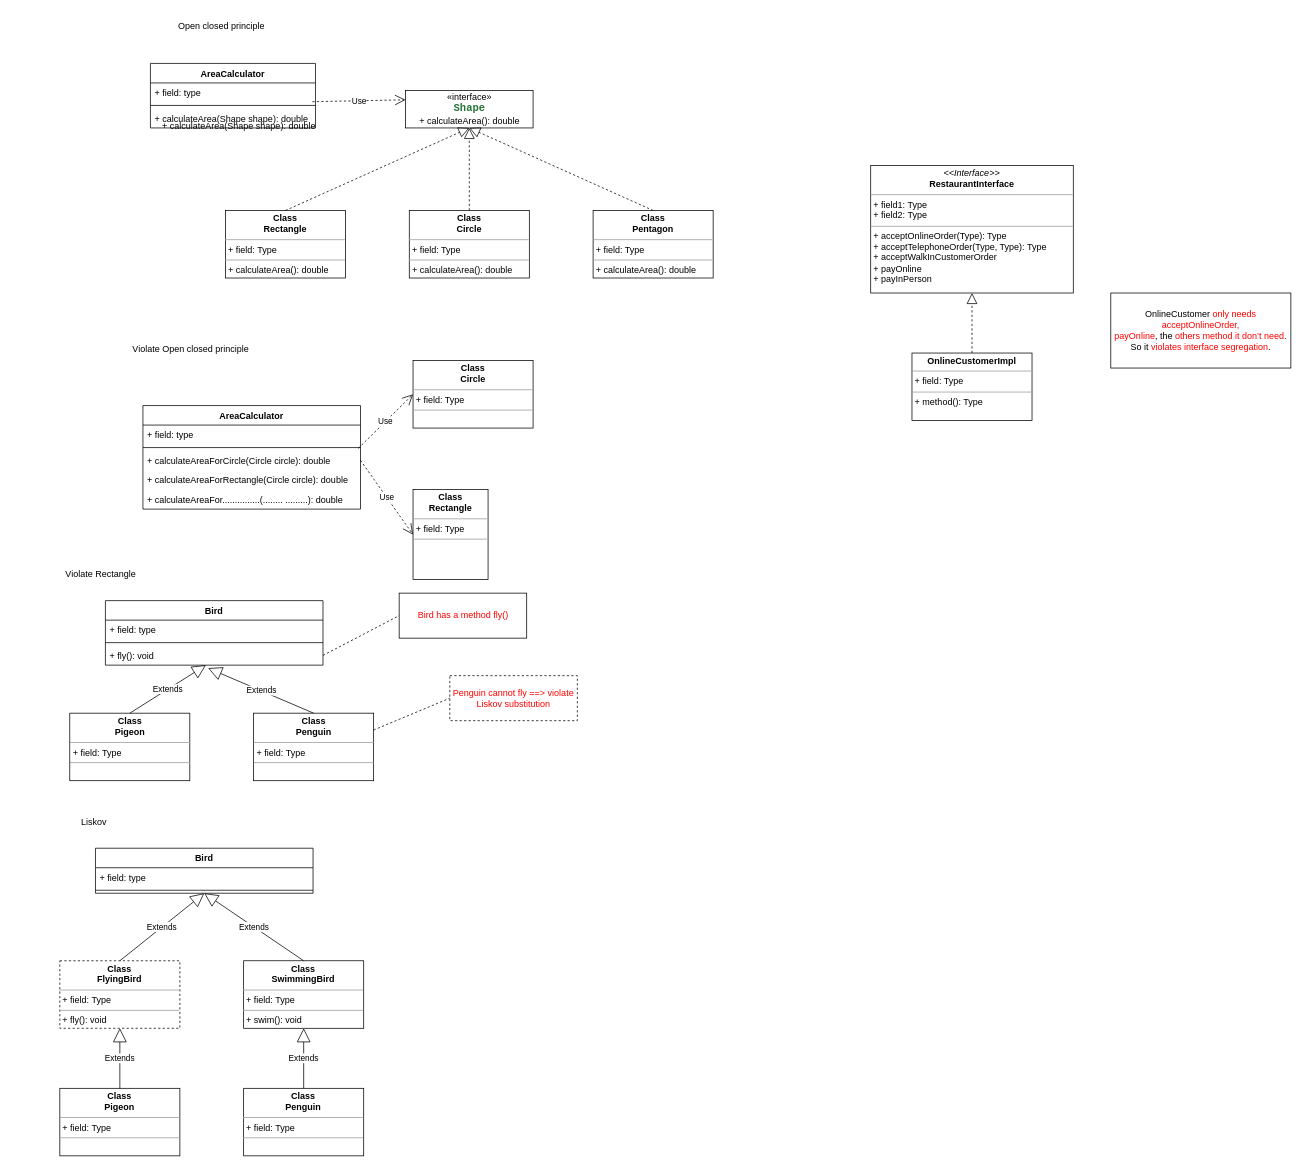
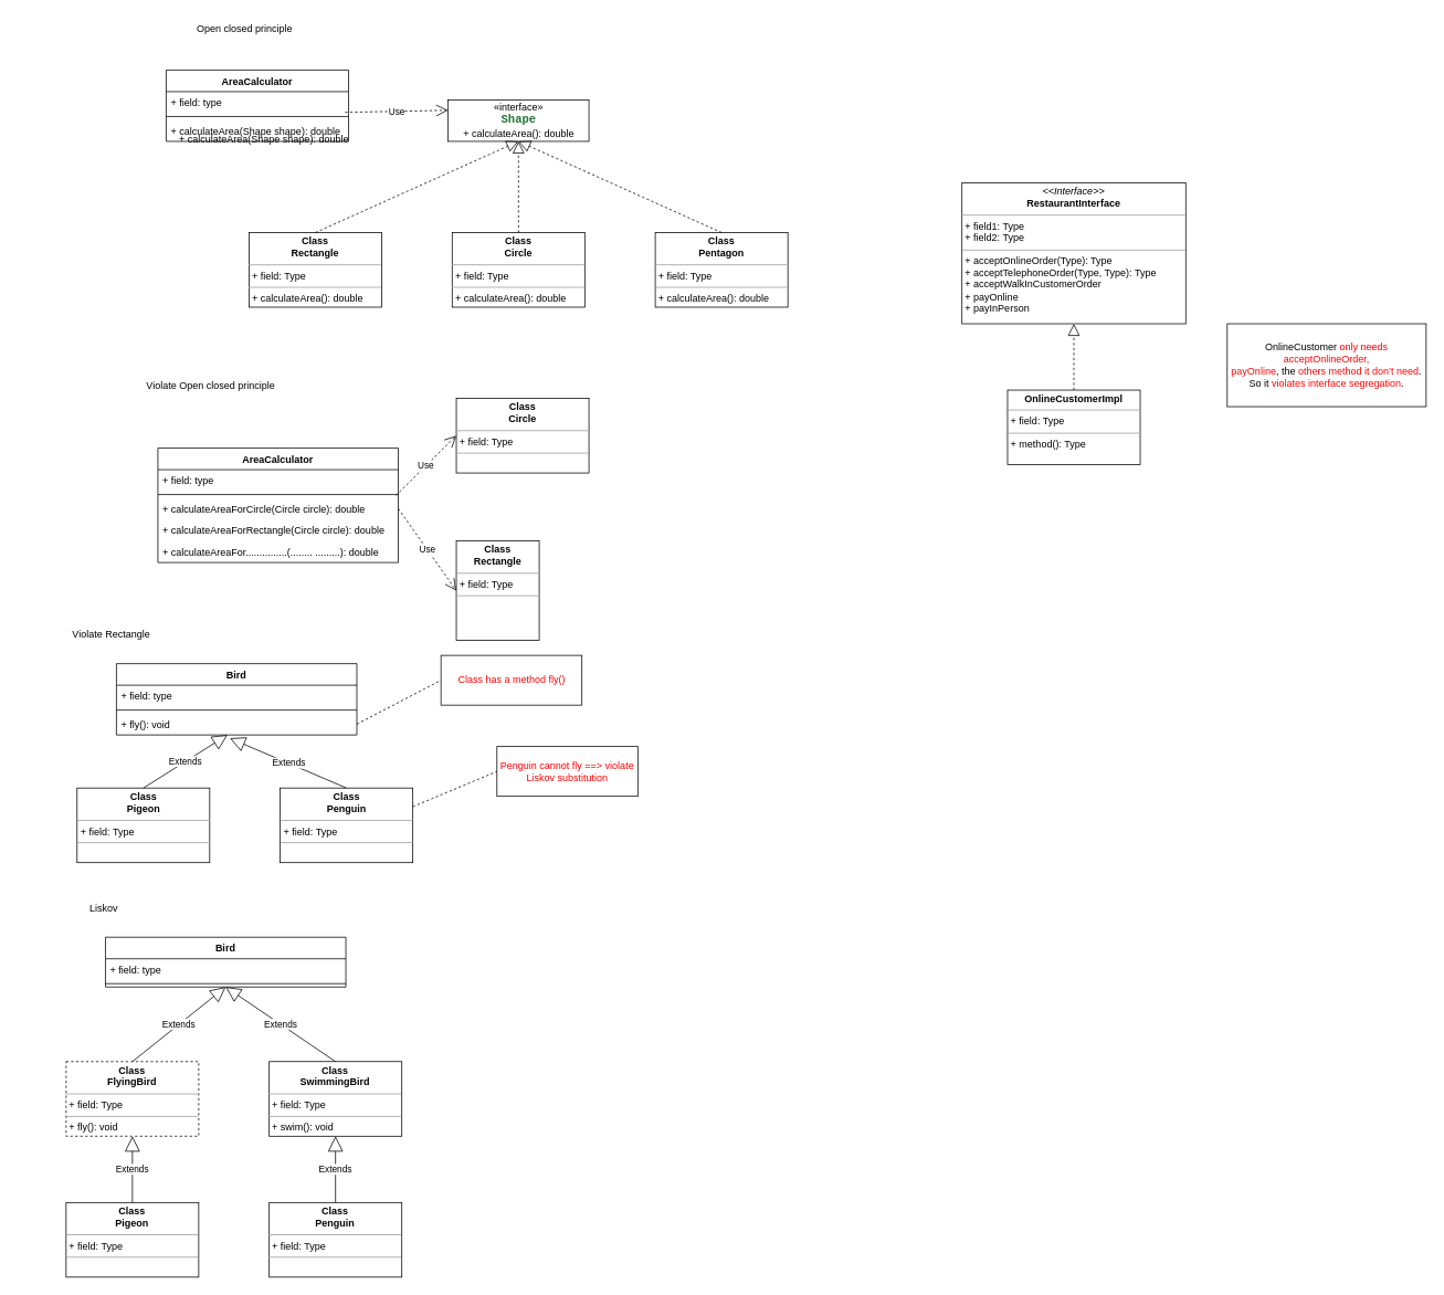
- <mxCell id="36" value="&lt;font color=&quot;#ff0000&quot;&gt;Bird has a method fly()&lt;/font&gt;" style="rounded=0;whiteSpace=wrap;html=1;" vertex="1" parent="1"><mxGeometry x="531.5" y="790" width="170" height="60" as="geometry" /></mxCell>
+ <mxCell id="36" value="&lt;font color=&quot;#ff0000&quot;&gt;Class has a method fly()&lt;/font&gt;" style="rounded=0;whiteSpace=wrap;html=1;" vertex="1" parent="1"><mxGeometry x="531.5" y="790" width="170" height="60" as="geometry" /></mxCell>
- <mxCell id="34" value="&lt;font color=&quot;#ff0000&quot;&gt;Penguin cannot fly ==&amp;gt; violate Liskov substitution&lt;/font&gt;" style="rounded=0;whiteSpace=wrap;html=1;dashed=1;" vertex="1" parent="1"><mxGeometry x="599" y="900" width="170" height="60" as="geometry" /></mxCell>
+ <mxCell id="34" value="&lt;font color=&quot;#ff0000&quot;&gt;Penguin cannot fly ==&amp;gt; violate Liskov substitution&lt;/font&gt;" style="rounded=0;whiteSpace=wrap;html=1;" vertex="1" parent="1"><mxGeometry x="599" y="900" width="170" height="60" as="geometry" /></mxCell>
